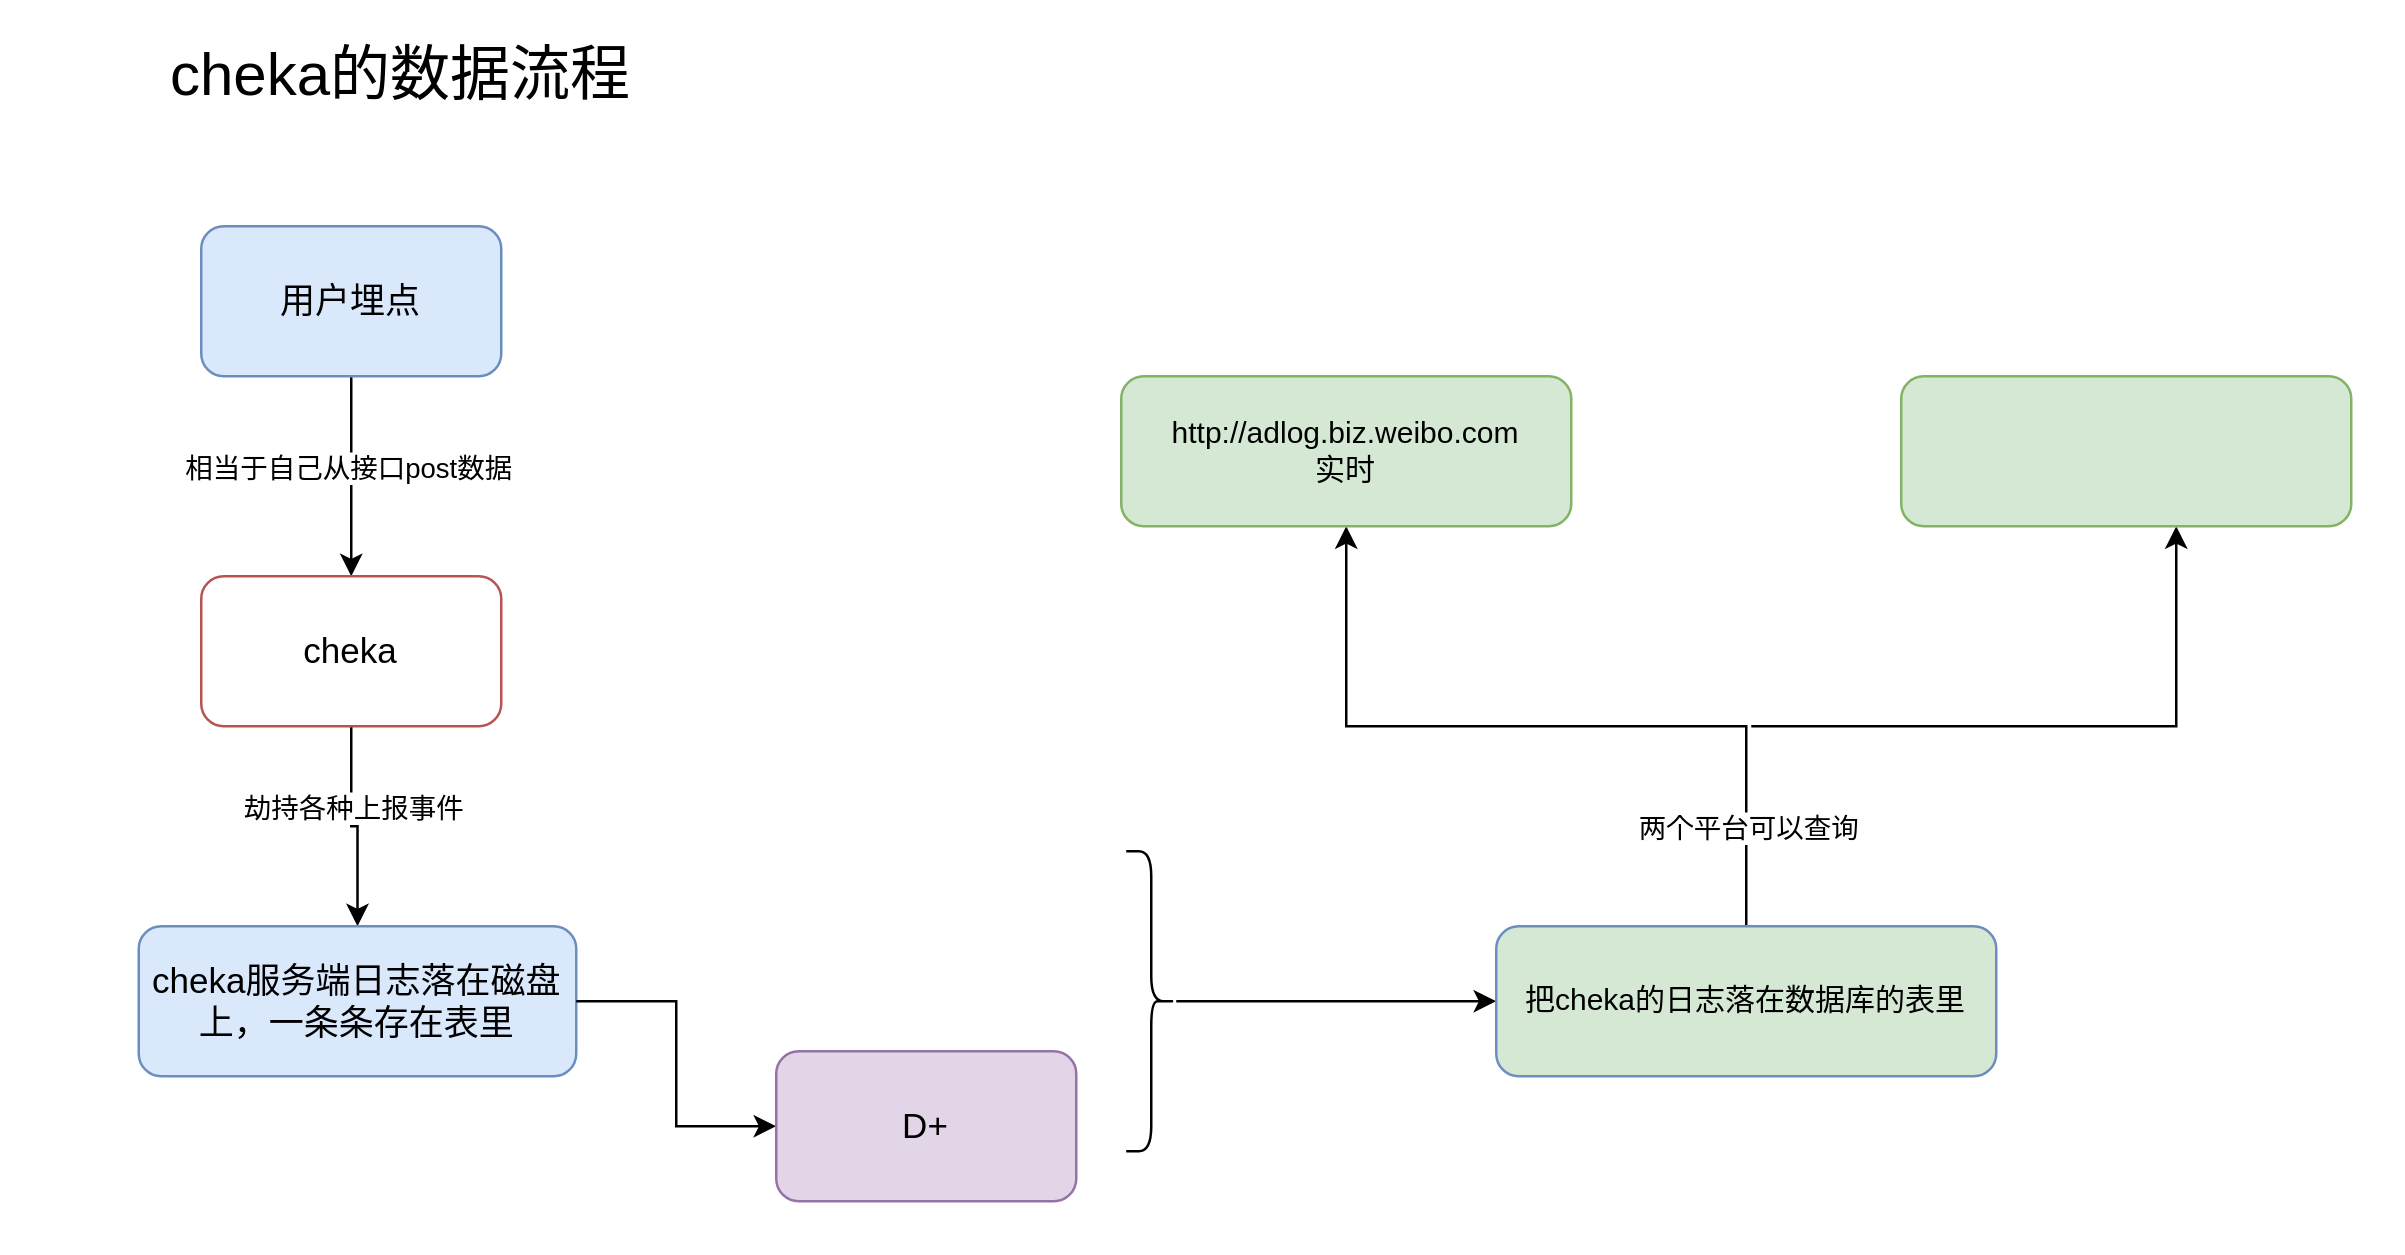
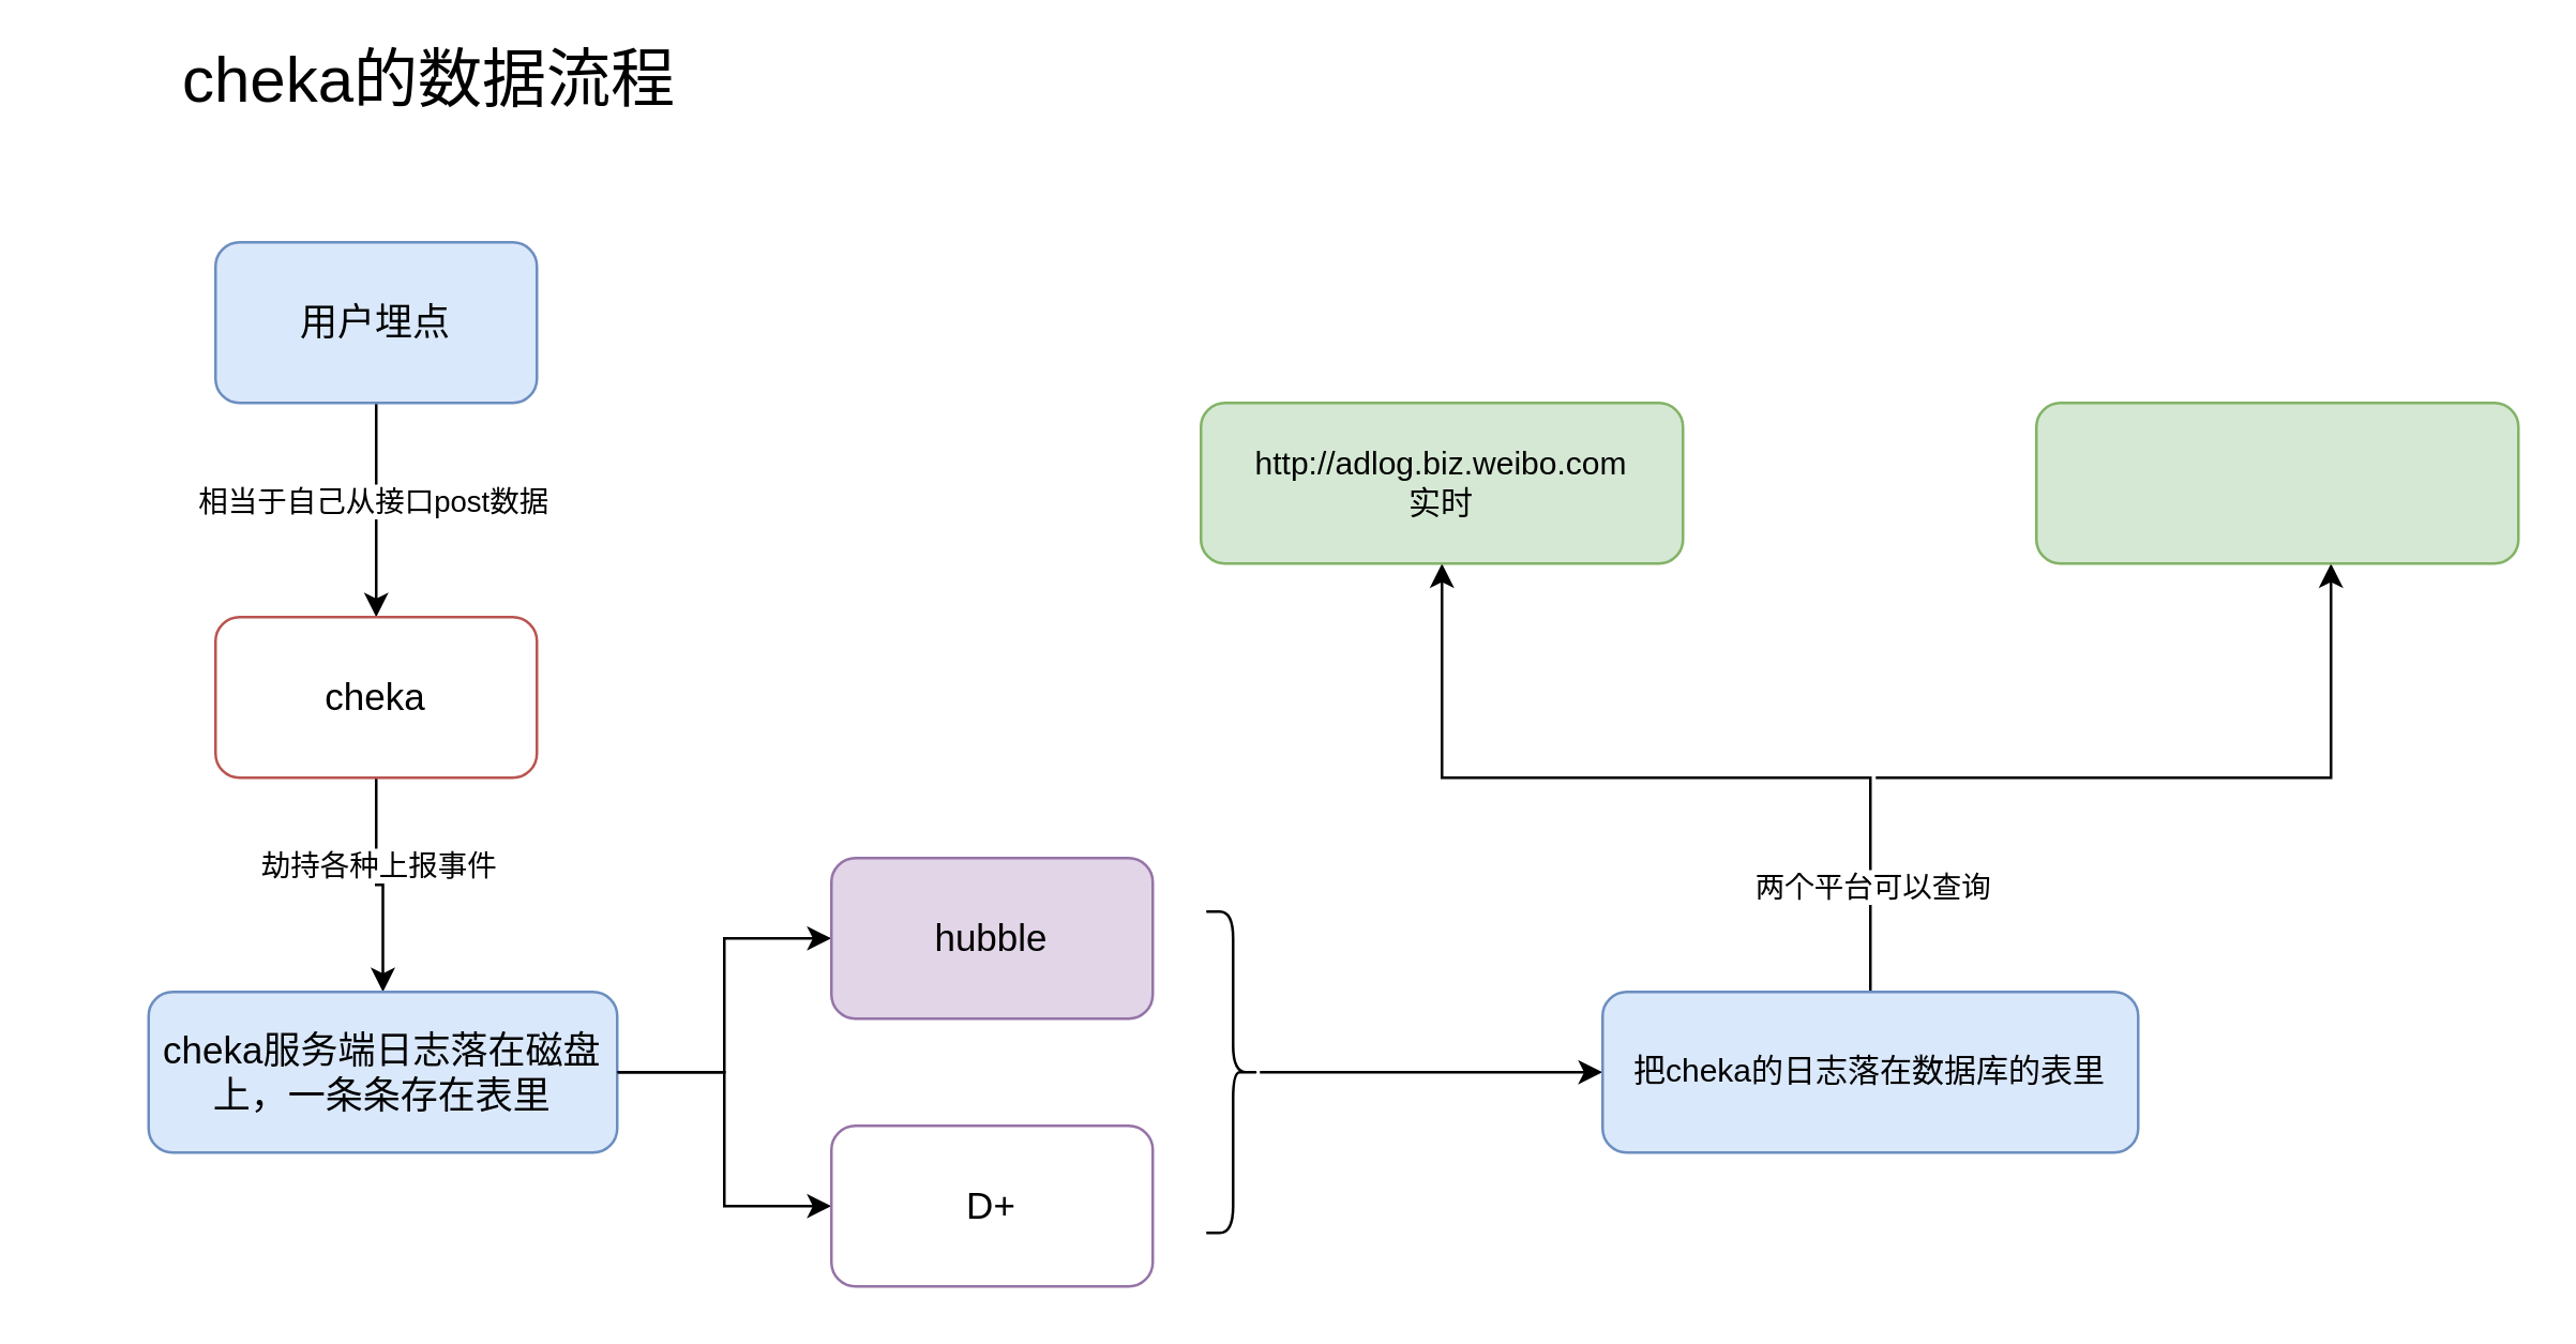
+ <mxCell id="11" value="&lt;font style=&quot;font-size: 14px&quot;&gt;hubble&lt;/font&gt;" style="whiteSpace=wrap;html=1;rounded=1;fillColor=#e1d5e7;strokeColor=#9673a6;" vertex="1" parent="1"><mxGeometry x="310" y="320" width="120" height="60" as="geometry" /></mxCell>
+ <mxCell id="9" value="" style="edgeStyle=orthogonalEdgeStyle;rounded=0;orthogonalLoop=1;jettySize=auto;html=1;" edge="1" parent="1" source="10" target="11"><mxGeometry relative="1" as="geometry"><Array as="points"><mxPoint x="270" y="400" /><mxPoint x="270" y="350" /></Array></mxGeometry></mxCell>
- <mxCell id="18" value="把cheka的日志落在数据库的表里" style="whiteSpace=wrap;html=1;rounded=1;fillColor=#d5e8d4;strokeColor=#6c8ebf;" vertex="1" parent="1"><mxGeometry x="598" y="370" width="200" height="60" as="geometry" /></mxCell>
+ <mxCell id="18" value="把cheka的日志落在数据库的表里" style="whiteSpace=wrap;html=1;rounded=1;fillColor=#dae8fc;strokeColor=#6c8ebf;" vertex="1" parent="1"><mxGeometry x="598" y="370" width="200" height="60" as="geometry" /></mxCell>
- <mxCell id="13" value="&lt;span style=&quot;font-size: 14px&quot;&gt;D+&lt;/span&gt;" style="whiteSpace=wrap;html=1;rounded=1;fillColor=#e1d5e7;strokeColor=#9673a6;" vertex="1" parent="1"><mxGeometry x="310" y="420" width="120" height="60" as="geometry" /></mxCell>
+ <mxCell id="13" value="&lt;span style=&quot;font-size: 14px&quot;&gt;D+&lt;/span&gt;" style="whiteSpace=wrap;html=1;rounded=1;fillColor=#ffffff;strokeColor=#9673a6;" vertex="1" parent="1"><mxGeometry x="310" y="420" width="120" height="60" as="geometry" /></mxCell>
